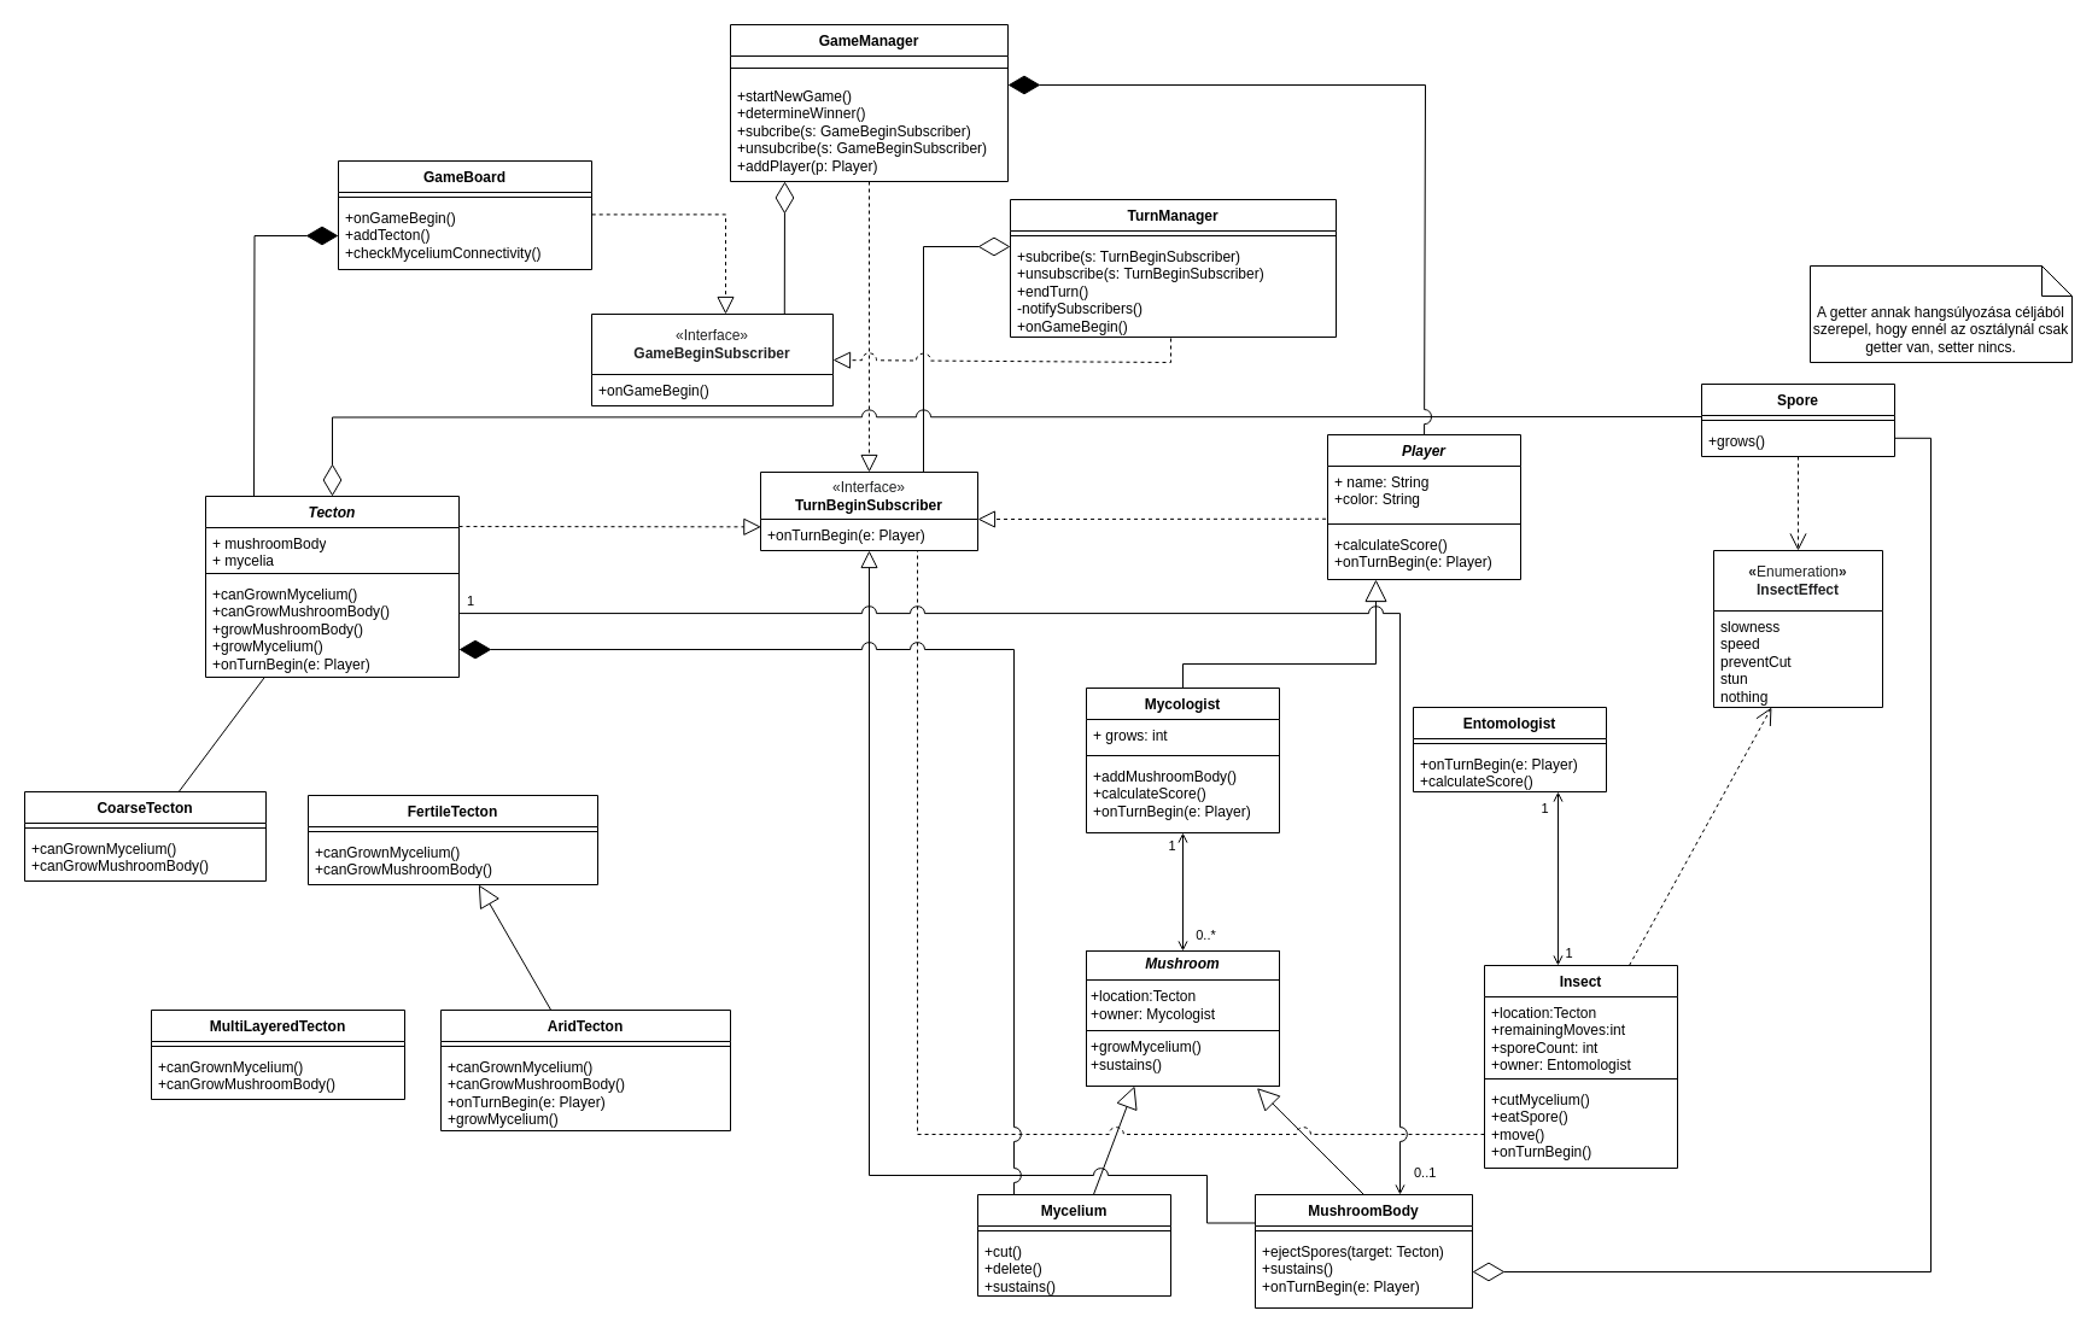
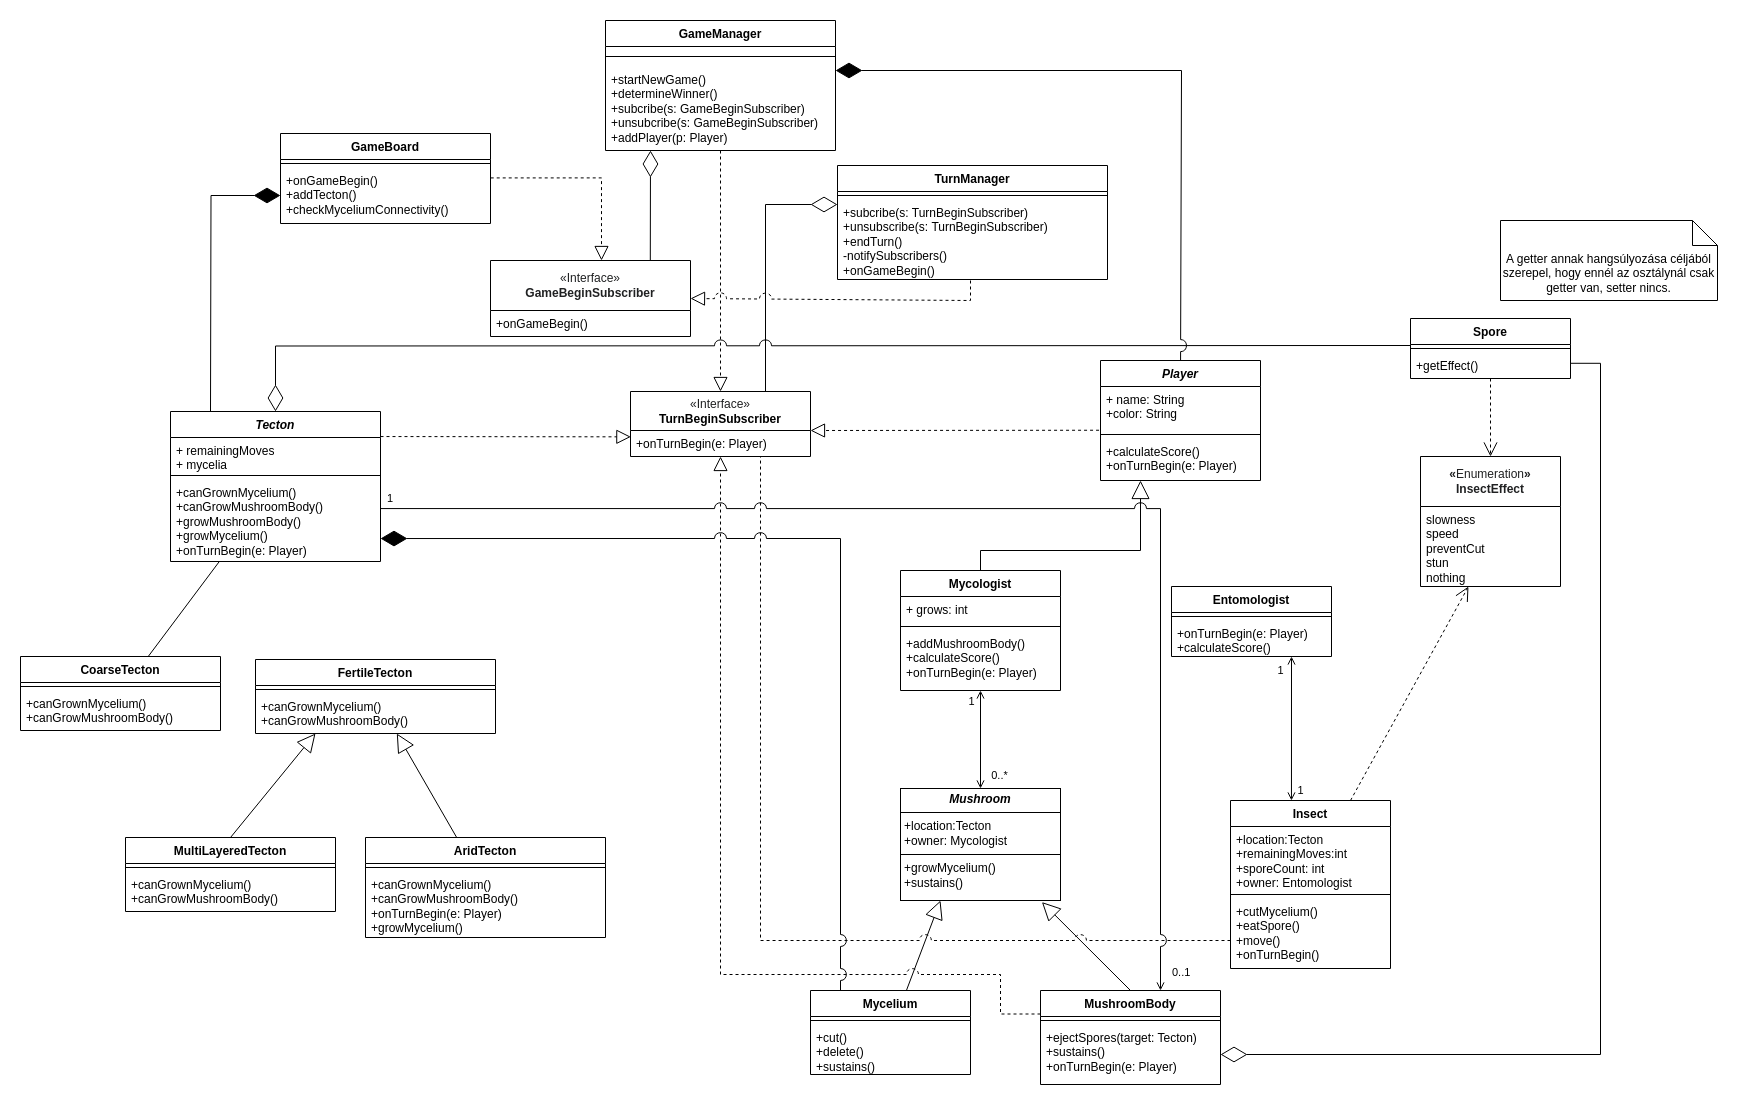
- <mxCell id="33" value="+grows()" style="text;strokeColor=none;fillColor=none;align=left;verticalAlign=top;spacingLeft=4;spacingRight=4;overflow=hidden;rotatable=0;points=[[0,0.5],[1,0.5]];portConstraint=eastwest;whiteSpace=wrap;html=1;" parent="31" vertex="1"><mxGeometry y="34" width="160" height="26" as="geometry" /></mxCell>
+ <mxCell id="33" value="+getEffect()" style="text;strokeColor=none;fillColor=none;align=left;verticalAlign=top;spacingLeft=4;spacingRight=4;overflow=hidden;rotatable=0;points=[[0,0.5],[1,0.5]];portConstraint=eastwest;whiteSpace=wrap;html=1;" parent="31" vertex="1"><mxGeometry y="34" width="160" height="26" as="geometry" /></mxCell>
- <mxCell id="3" value="&lt;div&gt;+ mushroomBody&lt;/div&gt;&lt;div&gt;+ mycelia&lt;/div&gt;" style="text;strokeColor=none;fillColor=none;align=left;verticalAlign=top;spacingLeft=4;spacingRight=4;overflow=hidden;rotatable=0;points=[[0,0.5],[1,0.5]];portConstraint=eastwest;whiteSpace=wrap;html=1;" parent="2" vertex="1"><mxGeometry y="26" width="210" height="34" as="geometry" /></mxCell>
+ <mxCell id="3" value="&lt;div&gt;+ remainingMoves&lt;/div&gt;&lt;div&gt;+ mycelia&lt;/div&gt;" style="text;strokeColor=none;fillColor=none;align=left;verticalAlign=top;spacingLeft=4;spacingRight=4;overflow=hidden;rotatable=0;points=[[0,0.5],[1,0.5]];portConstraint=eastwest;whiteSpace=wrap;html=1;" parent="2" vertex="1"><mxGeometry y="26" width="210" height="34" as="geometry" /></mxCell>
+ <mxCell id="20" value="" style="endArrow=block;endSize=16;endFill=0;html=1;rounded=0;exitX=0.5;exitY=0;exitDx=0;exitDy=0;entryX=0.25;entryY=1;entryDx=0;entryDy=0;" parent="1" source="13" target="9" edge="1"><mxGeometry x="0.003" width="160" relative="1" as="geometry"><mxPoint x="165" y="800" as="sourcePoint" /><mxPoint x="85" y="800" as="targetPoint" /><mxPoint as="offset" /></mxGeometry></mxCell>
- <mxCell id="49" value="" style="endArrow=block;dashed=0;endFill=0;endSize=12;html=1;rounded=0;exitX=0;exitY=0.25;exitDx=0;exitDy=0;edgeStyle=orthogonalEdgeStyle;jumpStyle=arc;jumpSize=12;" parent="1" source="26" target="46" edge="1"><mxGeometry width="160" relative="1" as="geometry"><mxPoint x="1490" y="964" as="sourcePoint" /><mxPoint x="1200" y="751" as="targetPoint" /><Array as="points"><mxPoint x="1000" y="1014" /><mxPoint x="1000" y="974" /><mxPoint x="720" y="974" /></Array></mxGeometry></mxCell>
+ <mxCell id="49" value="" style="endArrow=block;dashed=1;endFill=0;endSize=12;html=1;rounded=0;exitX=0;exitY=0.25;exitDx=0;exitDy=0;edgeStyle=orthogonalEdgeStyle;jumpStyle=arc;jumpSize=12;" parent="1" source="26" target="46" edge="1"><mxGeometry width="160" relative="1" as="geometry"><mxPoint x="1490" y="964" as="sourcePoint" /><mxPoint x="1200" y="751" as="targetPoint" /><Array as="points"><mxPoint x="1000" y="1014" /><mxPoint x="1000" y="974" /><mxPoint x="720" y="974" /></Array></mxGeometry></mxCell>
